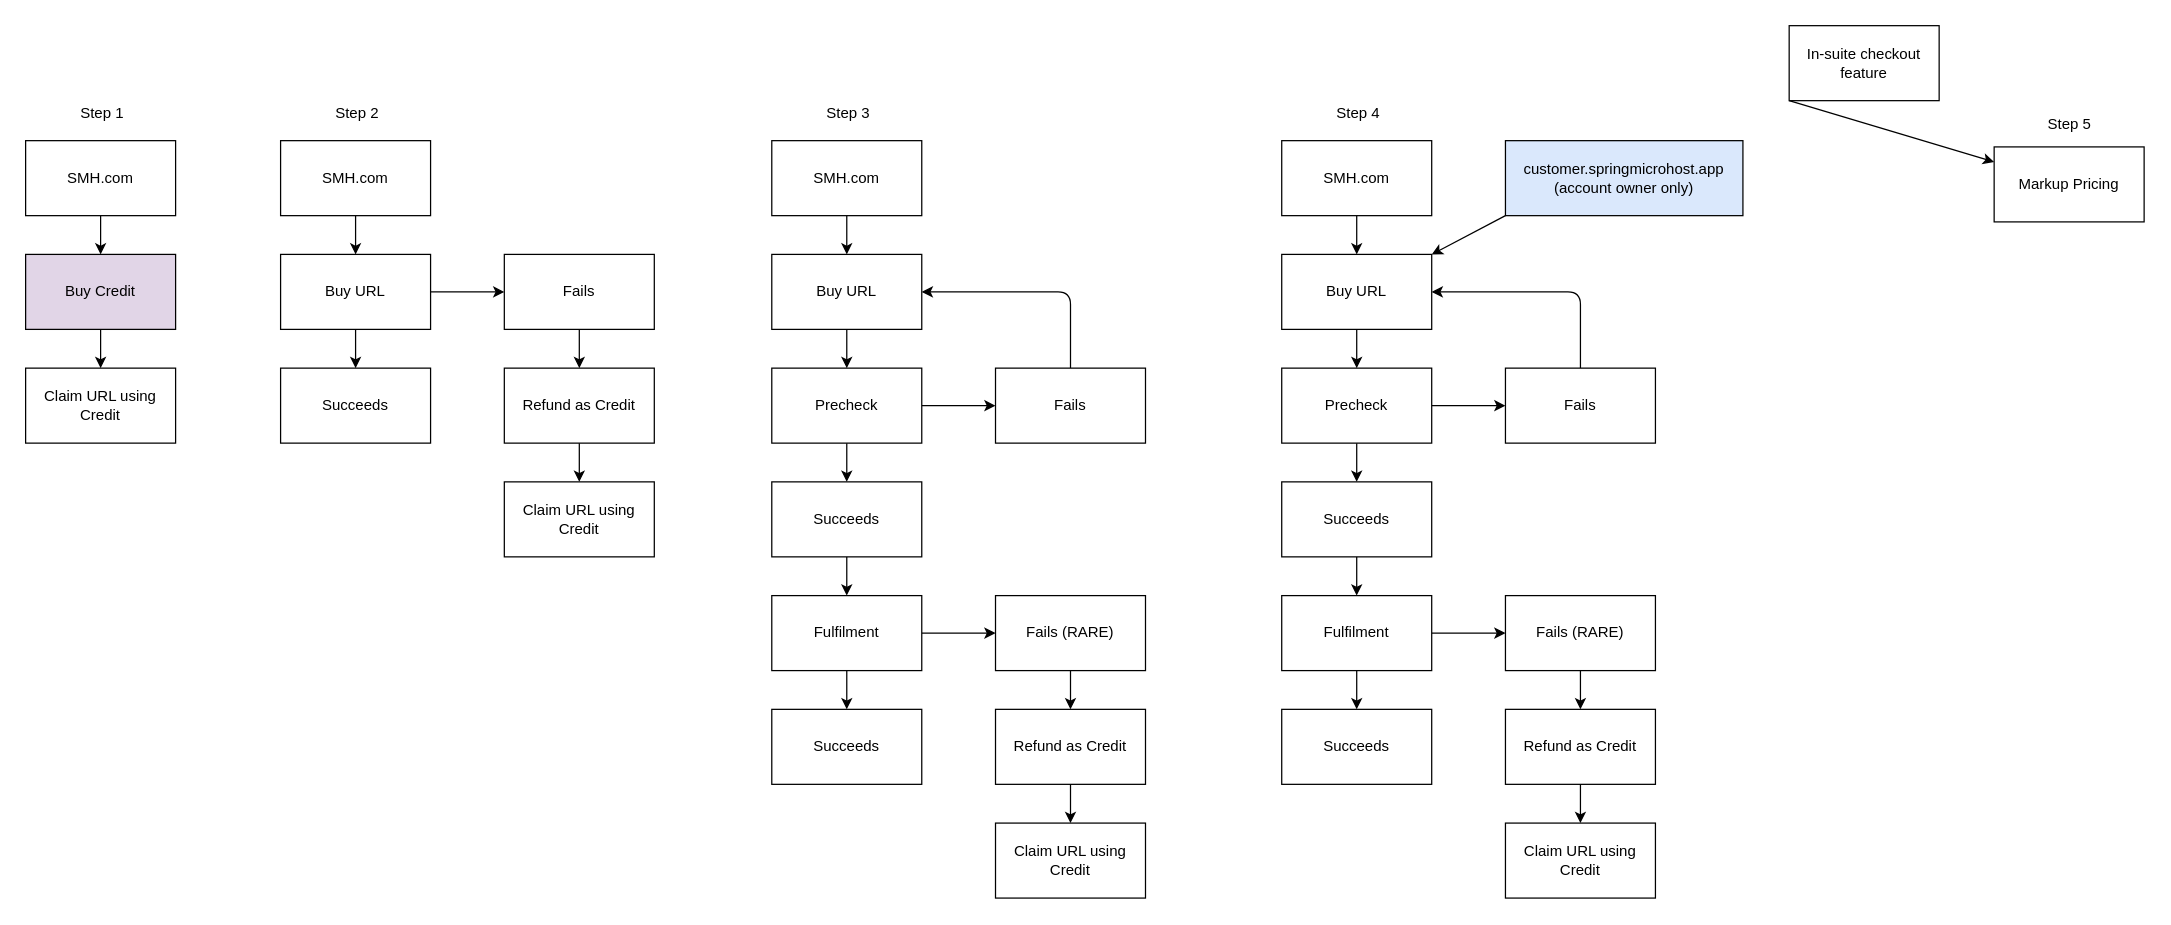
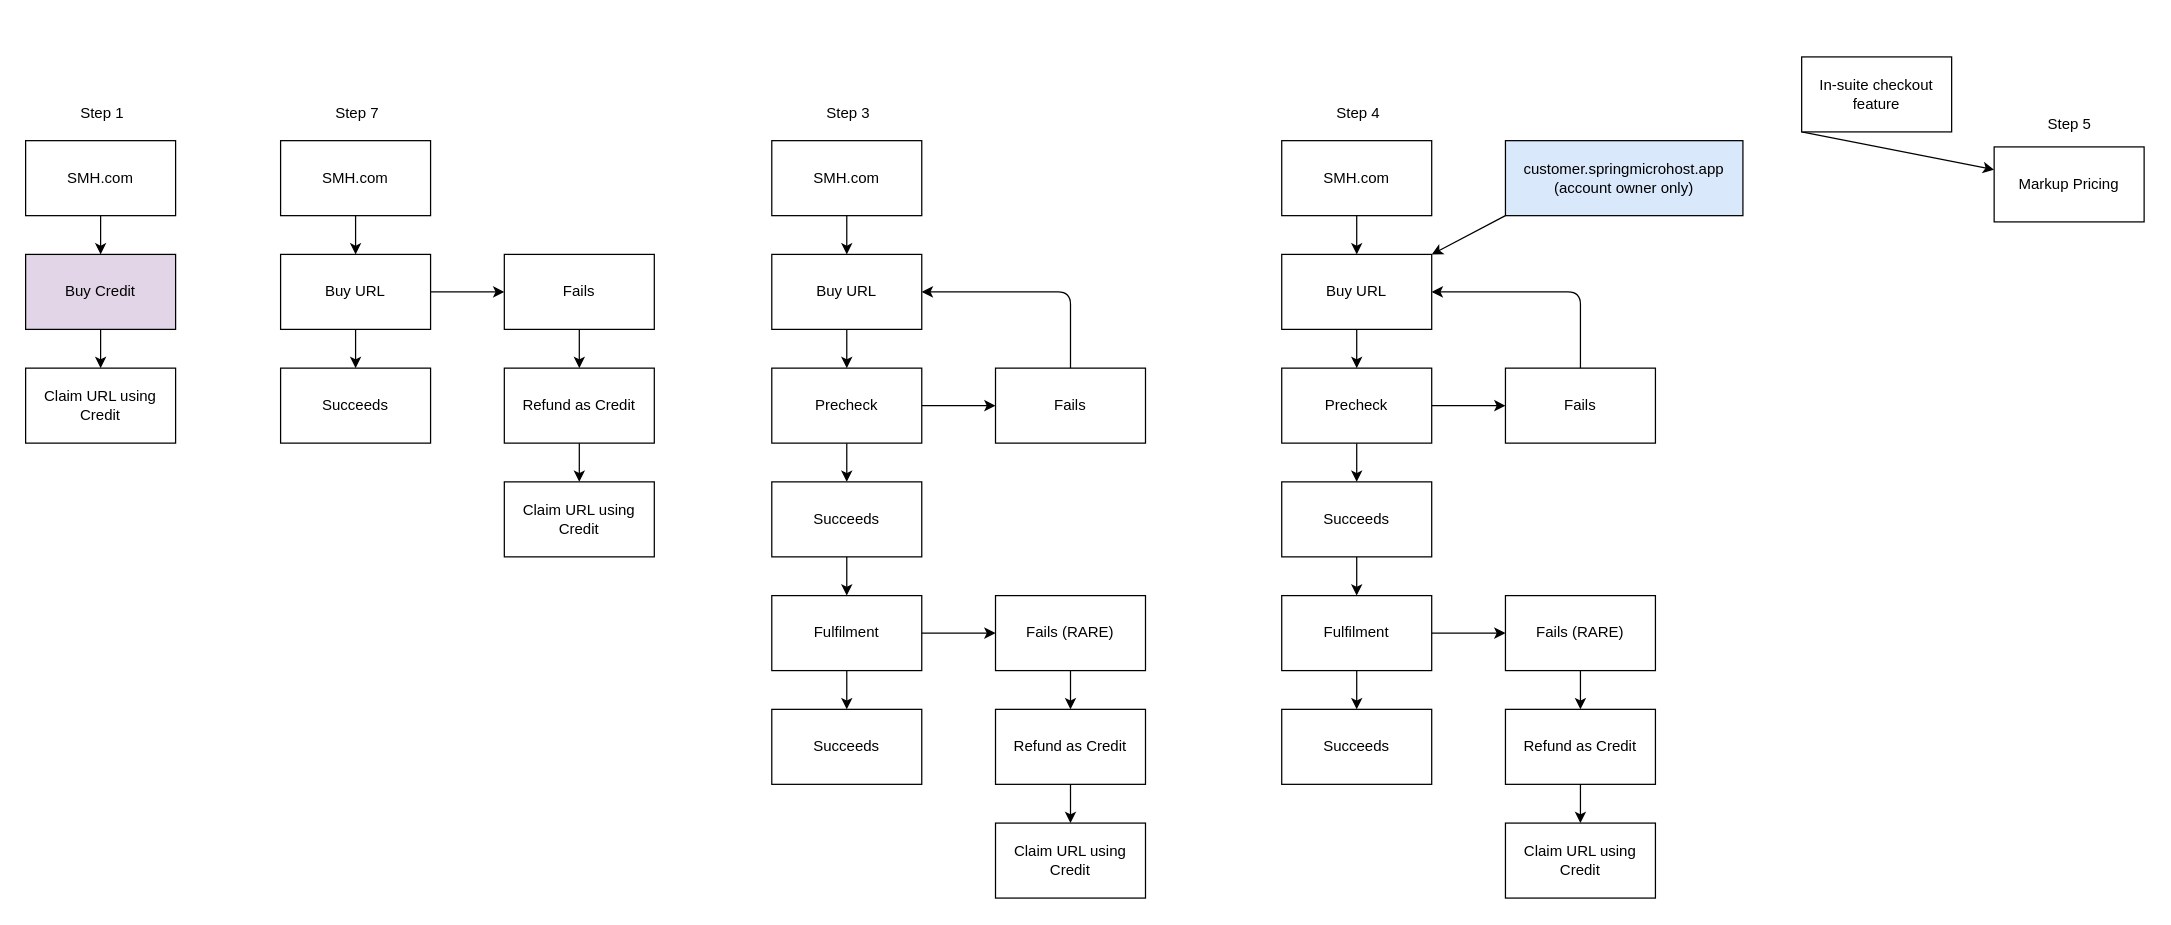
- <mxCell id="65" value="In-suite checkout feature" style="whiteSpace=wrap;html=1;" vertex="1" parent="1"><mxGeometry x="1431" y="20" width="120" height="60" as="geometry" /></mxCell>
+ <mxCell id="65" value="In-suite checkout feature" style="whiteSpace=wrap;html=1;" vertex="1" parent="1"><mxGeometry x="1441" y="45" width="120" height="60" as="geometry" /></mxCell>
- <mxCell id="10" value="&lt;div&gt;Step 2&lt;/div&gt;" style="text;html=1;align=center;verticalAlign=middle;resizable=0;points=[];autosize=1;strokeColor=none;fillColor=none;" vertex="1" parent="1"><mxGeometry x="258" y="77" width="53" height="26" as="geometry" /></mxCell>
+ <mxCell id="10" value="&lt;div&gt;Step 7&lt;/div&gt;" style="text;html=1;align=center;verticalAlign=middle;resizable=0;points=[];autosize=1;strokeColor=none;fillColor=none;" vertex="1" parent="1"><mxGeometry x="258" y="77" width="53" height="26" as="geometry" /></mxCell>
